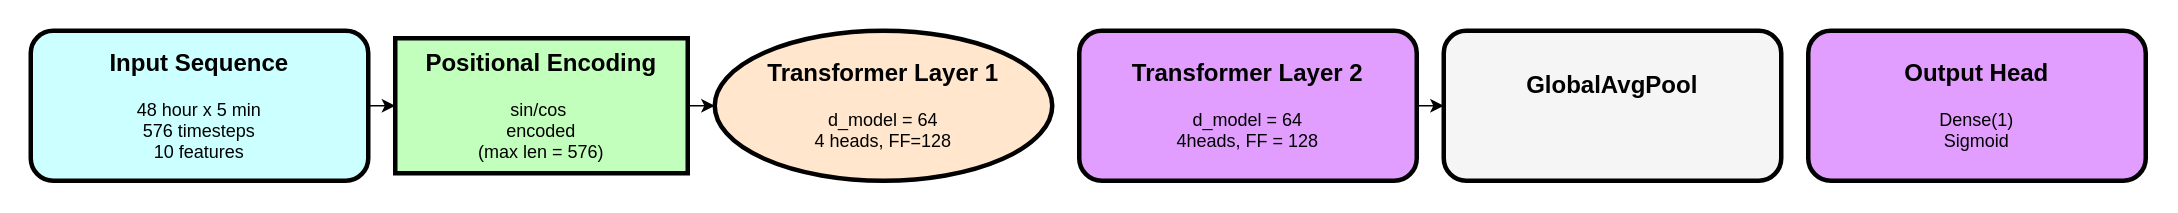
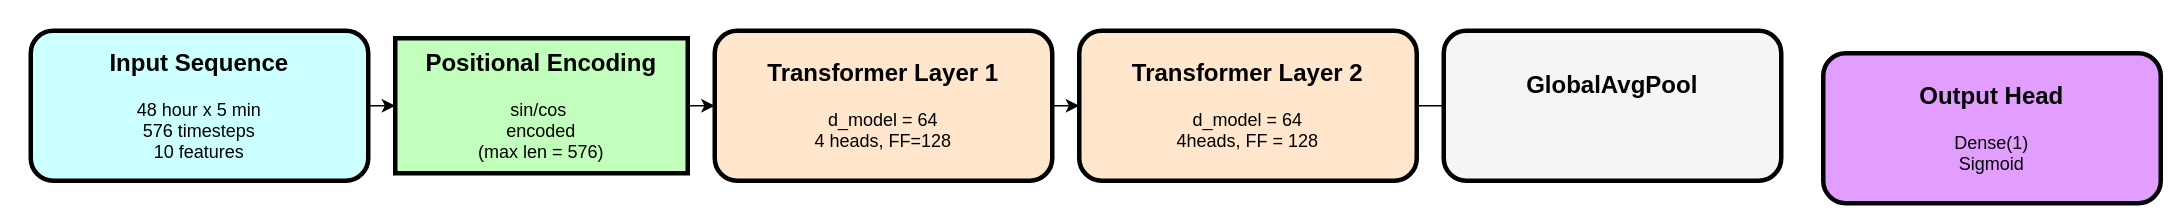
- <mxCell id="7" value="&lt;span style=&quot;font-size: 16px;&quot;&gt;&lt;b&gt;Transformer Layer 1&lt;/b&gt;&lt;/span&gt;&lt;br&gt;&lt;div&gt;&lt;br&gt;&lt;/div&gt;&lt;div&gt;d_model = 64&lt;/div&gt;&lt;div&gt;4 heads, FF=128&lt;/div&gt;" style="ellipse;whiteSpace=wrap;html=1;fillColor=#ffe6cc;strokeColor=light-dark(#000000, #446e2c);strokeWidth=3;" vertex="1" parent="1"><mxGeometry x="476" y="20" width="225" height="100" as="geometry" /></mxCell>
+ <mxCell id="7" value="&lt;span style=&quot;font-size: 16px;&quot;&gt;&lt;b&gt;Transformer Layer 1&lt;/b&gt;&lt;/span&gt;&lt;br&gt;&lt;div&gt;&lt;br&gt;&lt;/div&gt;&lt;div&gt;d_model = 64&lt;/div&gt;&lt;div&gt;4 heads, FF=128&lt;/div&gt;" style="rounded=1;whiteSpace=wrap;html=1;fillColor=#ffe6cc;strokeColor=light-dark(#000000, #446e2c);strokeWidth=3;" vertex="1" parent="1"><mxGeometry x="476" y="20" width="225" height="100" as="geometry" /></mxCell>
+ <mxCell id="6" value="" style="edgeStyle=orthogonalEdgeStyle;rounded=0;orthogonalLoop=1;jettySize=auto;html=1;" edge="1" parent="1" source="7" target="9"><mxGeometry relative="1" as="geometry" /></mxCell>
- <mxCell id="9" value="&lt;span style=&quot;font-size: 16px;&quot;&gt;&lt;b&gt;Transformer Layer 2&lt;/b&gt;&lt;/span&gt;&lt;br&gt;&lt;div&gt;&lt;br&gt;&lt;/div&gt;&lt;div&gt;d_model = 64&lt;/div&gt;&lt;div&gt;4heads, FF = 128&lt;/div&gt;" style="rounded=1;whiteSpace=wrap;html=1;fillColor=#e19eff;strokeColor=#000000;strokeWidth=3;" vertex="1" parent="1"><mxGeometry x="719" y="20" width="225" height="100" as="geometry" /></mxCell>
+ <mxCell id="9" value="&lt;span style=&quot;font-size: 16px;&quot;&gt;&lt;b&gt;Transformer Layer 2&lt;/b&gt;&lt;/span&gt;&lt;br&gt;&lt;div&gt;&lt;br&gt;&lt;/div&gt;&lt;div&gt;d_model = 64&lt;/div&gt;&lt;div&gt;4heads, FF = 128&lt;/div&gt;" style="rounded=1;whiteSpace=wrap;html=1;fillColor=#ffe6cc;strokeColor=#000000;strokeWidth=3;" vertex="1" parent="1"><mxGeometry x="719" y="20" width="225" height="100" as="geometry" /></mxCell>
- <mxCell id="8" value="" style="edgeStyle=orthogonalEdgeStyle;rounded=0;orthogonalLoop=1;jettySize=auto;html=1;" edge="1" parent="1" source="9" target="10"><mxGeometry relative="1" as="geometry" /></mxCell>
+ <mxCell id="8" value="" style="edgeStyle=orthogonalEdgeStyle;rounded=0;orthogonalLoop=1;jettySize=auto;html=1;endArrow=none;" edge="1" parent="1" source="9" target="10"><mxGeometry relative="1" as="geometry" /></mxCell>
- <mxCell id="11" value="&lt;font style=&quot;font-size: 16px;&quot;&gt;&lt;b style=&quot;&quot;&gt;Output Head&lt;/b&gt;&lt;br&gt;&lt;/font&gt;&lt;div&gt;&lt;br&gt;&lt;/div&gt;&lt;div&gt;Dense(1)&lt;/div&gt;&lt;div&gt;Sigmoid&lt;/div&gt;" style="rounded=1;whiteSpace=wrap;html=1;fillColor=#E19EFF;strokeColor=#000000;strokeWidth=3;" vertex="1" parent="1"><mxGeometry x="1205" y="20" width="225" height="100" as="geometry" /></mxCell>
+ <mxCell id="11" value="&lt;font style=&quot;font-size: 16px;&quot;&gt;&lt;b style=&quot;&quot;&gt;Output Head&lt;/b&gt;&lt;br&gt;&lt;/font&gt;&lt;div&gt;&lt;br&gt;&lt;/div&gt;&lt;div&gt;Dense(1)&lt;/div&gt;&lt;div&gt;Sigmoid&lt;/div&gt;" style="rounded=1;whiteSpace=wrap;html=1;fillColor=#E19EFF;strokeColor=#000000;strokeWidth=3;" vertex="1" parent="1"><mxGeometry x="1215" y="35" width="225" height="100" as="geometry" /></mxCell>
